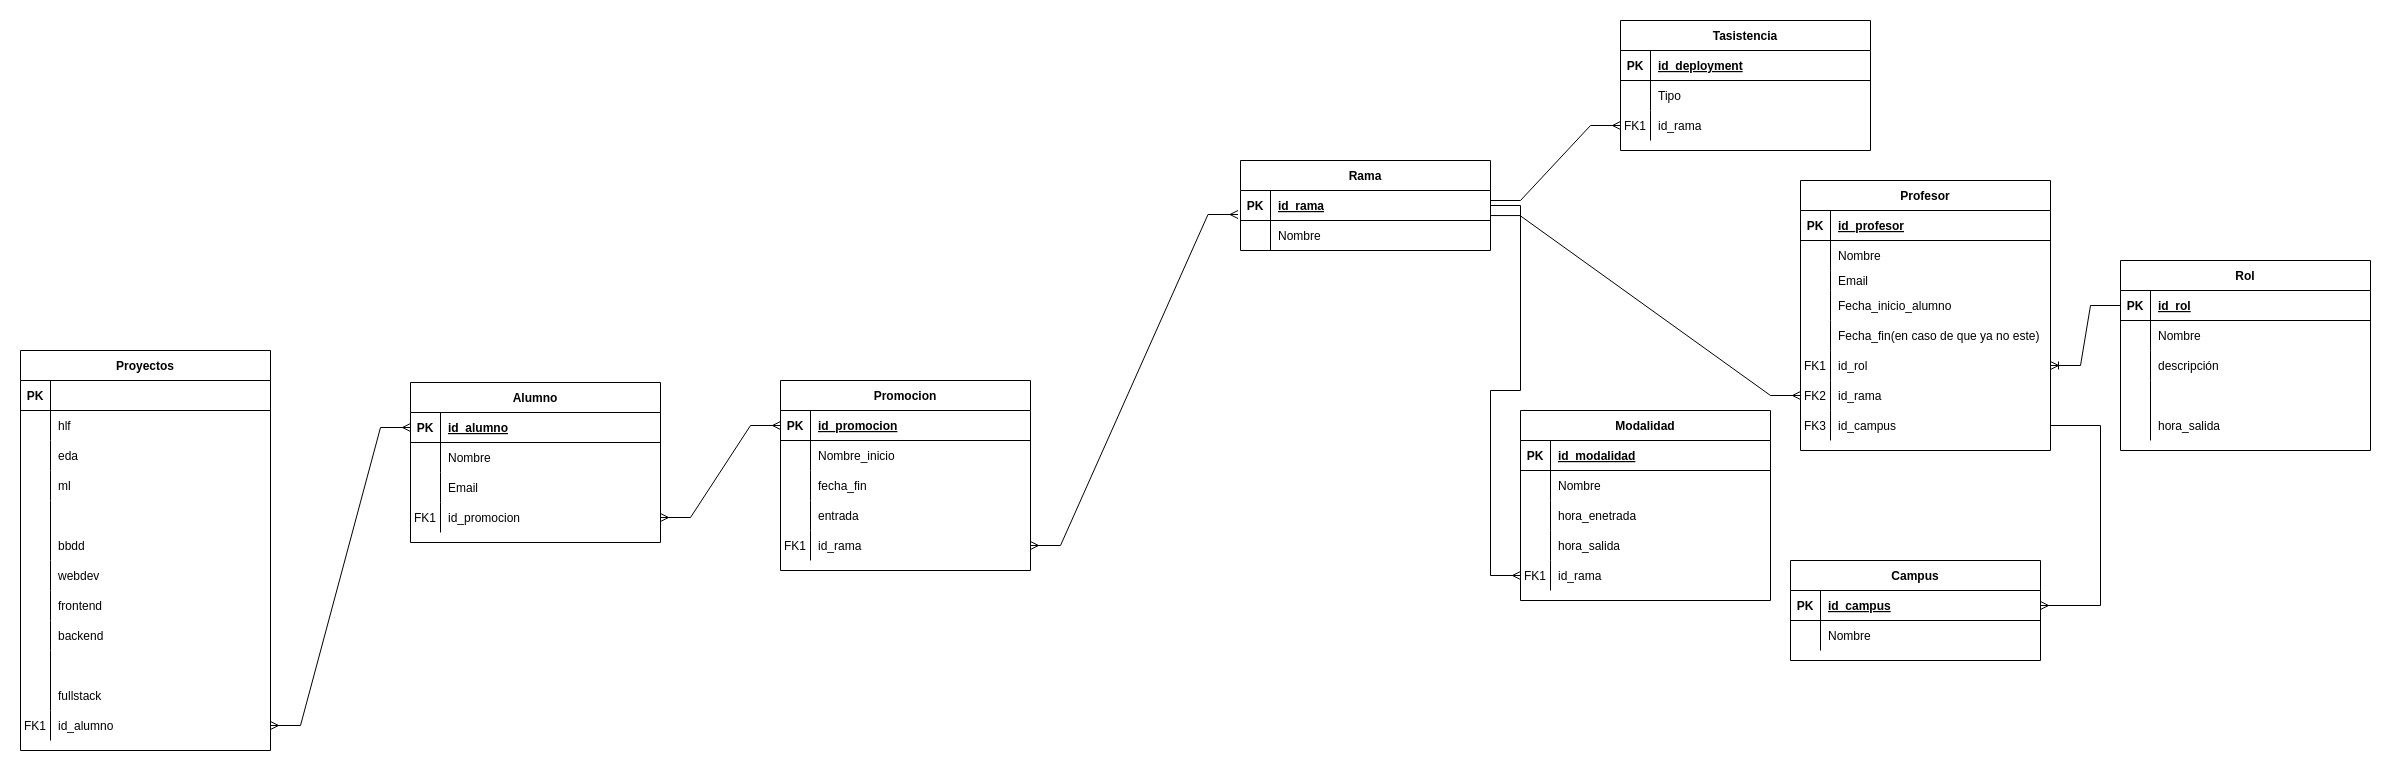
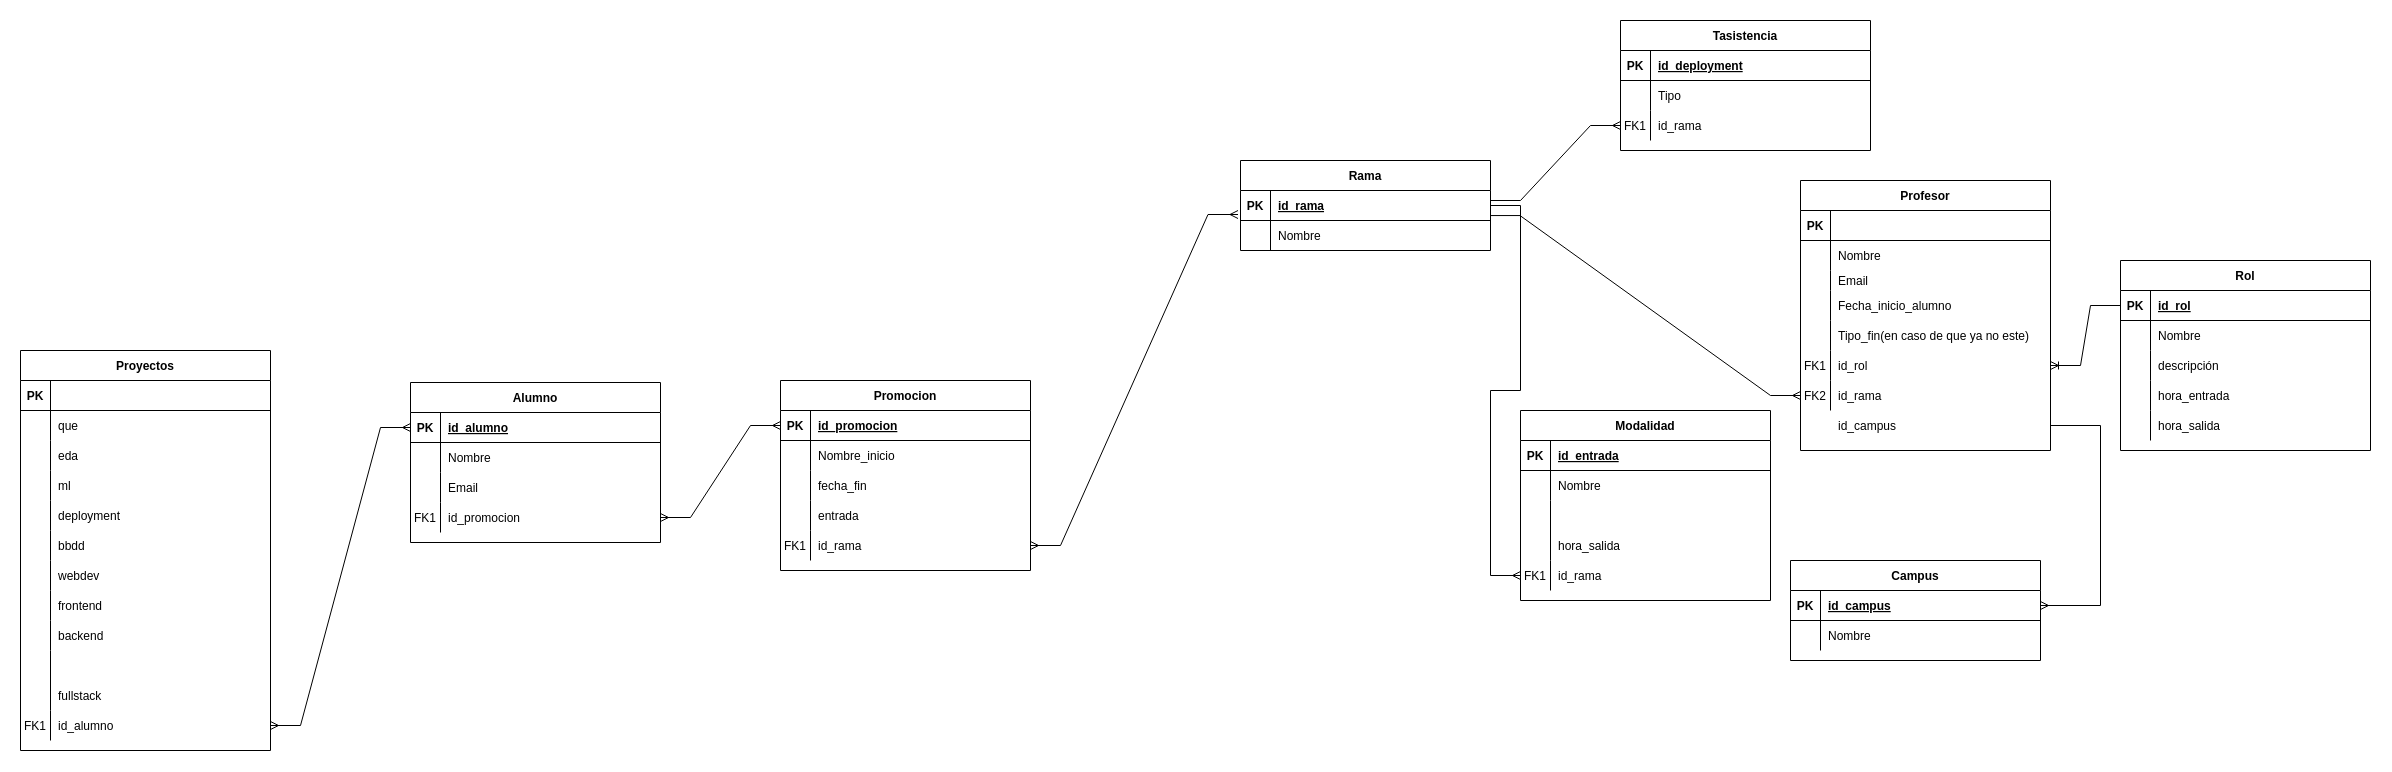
- <mxCell id="25" value="id_profesor" style="shape=partialRectangle;overflow=hidden;connectable=0;fillColor=none;top=0;left=0;bottom=0;right=0;align=left;spacingLeft=6;fontStyle=5;" vertex="1" parent="23"><mxGeometry x="30" width="220" height="30" as="geometry"><mxRectangle width="220" height="30" as="alternateBounds" /></mxGeometry></mxCell>
- <mxCell id="37" value="Fecha_fin(en caso de que ya no este)" style="shape=partialRectangle;overflow=hidden;connectable=0;fillColor=none;top=0;left=0;bottom=0;right=0;align=left;spacingLeft=6;" vertex="1" parent="35"><mxGeometry x="30" width="220" height="30" as="geometry"><mxRectangle width="220" height="30" as="alternateBounds" /></mxGeometry></mxCell>
+ <mxCell id="37" value="Tipo_fin(en caso de que ya no este)" style="shape=partialRectangle;overflow=hidden;connectable=0;fillColor=none;top=0;left=0;bottom=0;right=0;align=left;spacingLeft=6;" vertex="1" parent="35"><mxGeometry x="30" width="220" height="30" as="geometry"><mxRectangle width="220" height="30" as="alternateBounds" /></mxGeometry></mxCell>
+ <mxCell id="83" value="hora_entrada" style="shape=partialRectangle;overflow=hidden;connectable=0;fillColor=none;top=0;left=0;bottom=0;right=0;align=left;spacingLeft=6;" vertex="1" parent="81"><mxGeometry x="30" width="220" height="30" as="geometry"><mxRectangle width="220" height="30" as="alternateBounds" /></mxGeometry></mxCell>
- <mxCell id="123" value="hlf" style="shape=partialRectangle;overflow=hidden;connectable=0;fillColor=none;top=0;left=0;bottom=0;right=0;align=left;spacingLeft=6;" vertex="1" parent="121"><mxGeometry x="30" width="220" height="30" as="geometry"><mxRectangle width="220" height="30" as="alternateBounds" /></mxGeometry></mxCell>
+ <mxCell id="123" value="que" style="shape=partialRectangle;overflow=hidden;connectable=0;fillColor=none;top=0;left=0;bottom=0;right=0;align=left;spacingLeft=6;" vertex="1" parent="121"><mxGeometry x="30" width="220" height="30" as="geometry"><mxRectangle width="220" height="30" as="alternateBounds" /></mxGeometry></mxCell>
- <mxCell id="45" value="FK3" style="shape=partialRectangle;overflow=hidden;connectable=0;fillColor=none;top=0;left=0;bottom=0;right=0;" vertex="1" parent="44"><mxGeometry width="30" height="30" as="geometry"><mxRectangle width="30" height="30" as="alternateBounds" /></mxGeometry></mxCell>
- <mxCell id="90" value="id_modalidad" style="shape=partialRectangle;overflow=hidden;connectable=0;fillColor=none;top=0;left=0;bottom=0;right=0;align=left;spacingLeft=6;fontStyle=5;" vertex="1" parent="88"><mxGeometry x="30" width="220" height="30" as="geometry"><mxRectangle width="220" height="30" as="alternateBounds" /></mxGeometry></mxCell>
+ <mxCell id="90" value="id_entrada" style="shape=partialRectangle;overflow=hidden;connectable=0;fillColor=none;top=0;left=0;bottom=0;right=0;align=left;spacingLeft=6;fontStyle=5;" vertex="1" parent="88"><mxGeometry x="30" width="220" height="30" as="geometry"><mxRectangle width="220" height="30" as="alternateBounds" /></mxGeometry></mxCell>
+ <mxCell id="132" value="deployment" style="shape=partialRectangle;overflow=hidden;connectable=0;fillColor=none;top=0;left=0;bottom=0;right=0;align=left;spacingLeft=6;" vertex="1" parent="130"><mxGeometry x="30" width="220" height="30" as="geometry"><mxRectangle width="220" height="30" as="alternateBounds" /></mxGeometry></mxCell>
- <mxCell id="96" value="hora_enetrada" style="shape=partialRectangle;overflow=hidden;connectable=0;fillColor=none;top=0;left=0;bottom=0;right=0;align=left;spacingLeft=6;" vertex="1" parent="94"><mxGeometry x="30" width="220" height="30" as="geometry"><mxRectangle width="220" height="30" as="alternateBounds" /></mxGeometry></mxCell>
